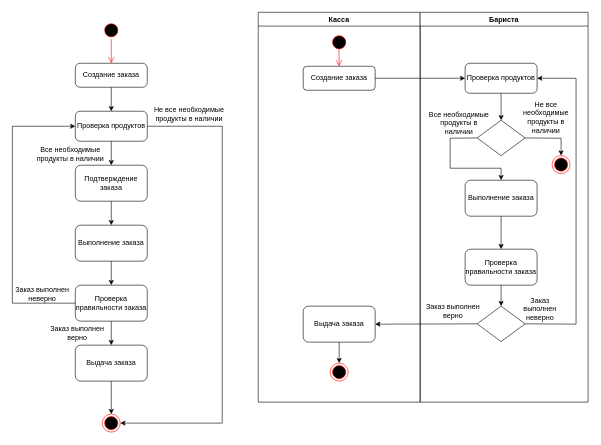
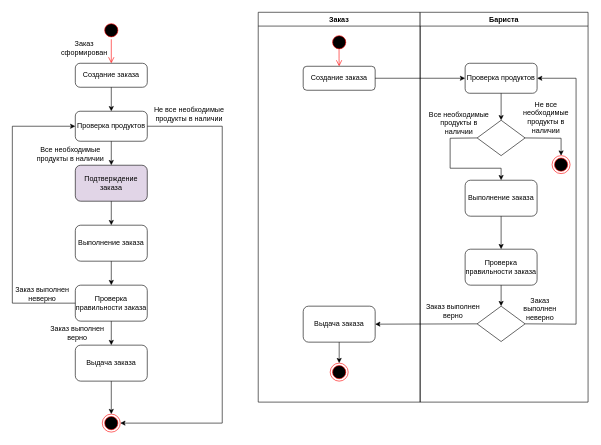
- <mxCell id="24" value="Касса" style="swimlane;whiteSpace=wrap;html=1;" parent="1" vertex="1"><mxGeometry x="430" width="270" height="650" as="geometry" y="20"><mxRectangle x="1650" width="144" height="30" as="alternateBounds" /></mxGeometry></mxCell>
+ <mxCell id="24" value="Заказ" style="swimlane;whiteSpace=wrap;html=1;" parent="1" vertex="1"><mxGeometry x="430" width="270" height="650" as="geometry" y="20"><mxRectangle x="1650" width="144" height="30" as="alternateBounds" /></mxGeometry></mxCell>
+ <mxCell id="3" value="Заказ сформирован" style="text;html=1;align=center;verticalAlign=middle;whiteSpace=wrap;rounded=0;" parent="1" vertex="1"><mxGeometry x="110" y="65" width="60" height="30" as="geometry" /></mxCell>
- <mxCell id="6" value="Подтверждение заказа" style="rounded=1;whiteSpace=wrap;html=1;" parent="1" vertex="1"><mxGeometry x="125" y="275" width="120" height="60" as="geometry" /></mxCell>
+ <mxCell id="6" value="Подтверждение заказа" style="rounded=1;whiteSpace=wrap;html=1;fillColor=#e1d5e7;" parent="1" vertex="1"><mxGeometry x="125" y="275" width="120" height="60" as="geometry" /></mxCell>
